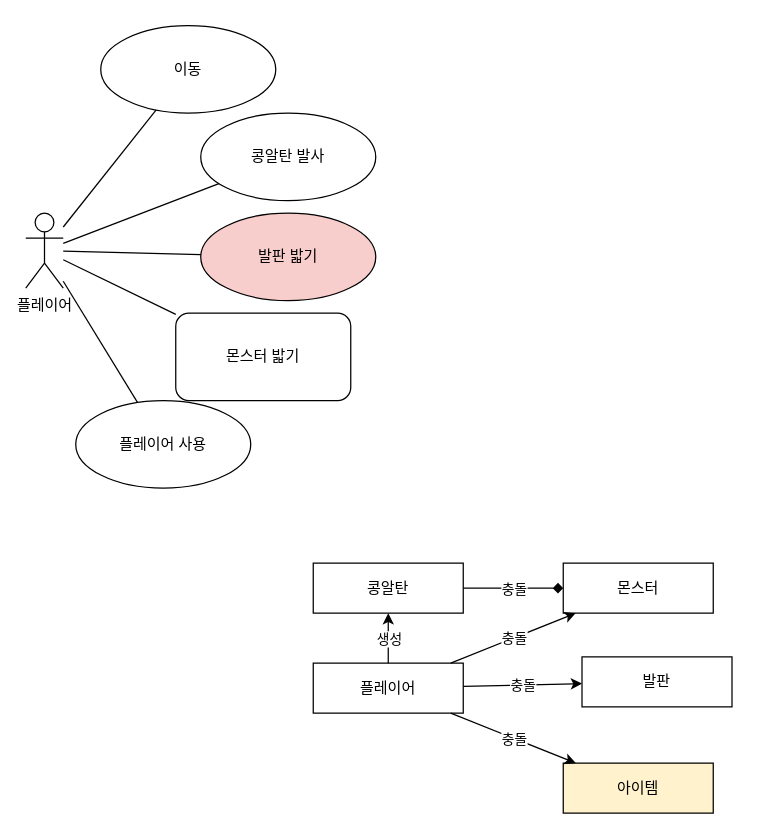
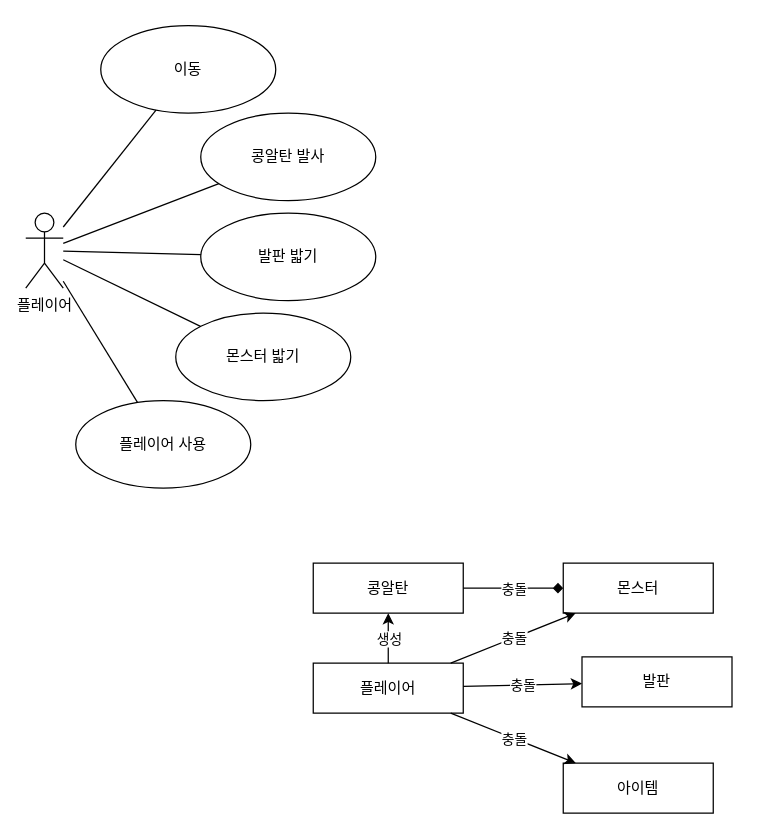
- <mxCell id="17" value="발판 밟기" style="ellipse;whiteSpace=wrap;html=1;fillColor=#f8cecc;" vertex="1" parent="1"><mxGeometry x="160" y="170" width="140" height="70" as="geometry" /></mxCell>
+ <mxCell id="17" value="발판 밟기" style="ellipse;whiteSpace=wrap;html=1;" vertex="1" parent="1"><mxGeometry x="160" y="170" width="140" height="70" as="geometry" /></mxCell>
- <mxCell id="16" value="몬스터 밟기" style="whiteSpace=wrap;html=1;rounded=1;" vertex="1" parent="1"><mxGeometry x="140" y="250" width="140" height="70" as="geometry" /></mxCell>
+ <mxCell id="16" value="몬스터 밟기" style="ellipse;whiteSpace=wrap;html=1;" vertex="1" parent="1"><mxGeometry x="140" y="250" width="140" height="70" as="geometry" /></mxCell>
- <mxCell id="23" value="아이템" style="fontStyle=0;html=1;whiteSpace=wrap;fillColor=#fff2cc;" vertex="1" parent="1"><mxGeometry x="450" y="610" width="120" height="40" as="geometry" /></mxCell>
+ <mxCell id="23" value="아이템" style="fontStyle=0;html=1;whiteSpace=wrap;" vertex="1" parent="1"><mxGeometry x="450" y="610" width="120" height="40" as="geometry" /></mxCell>
